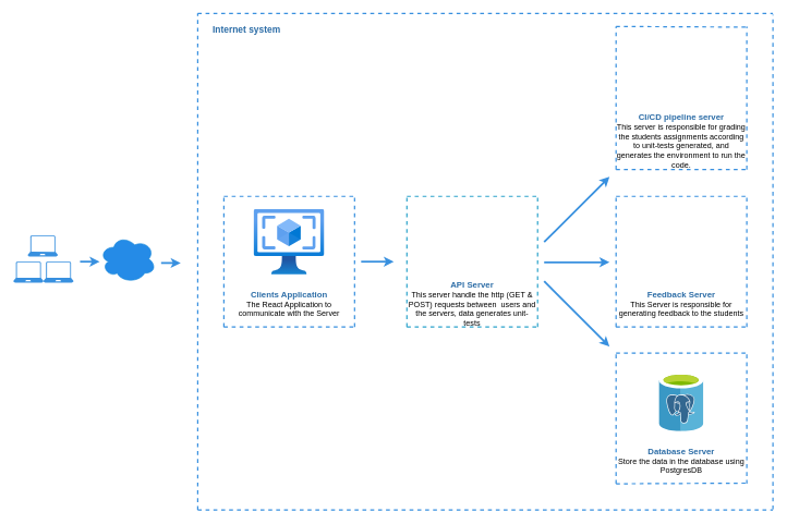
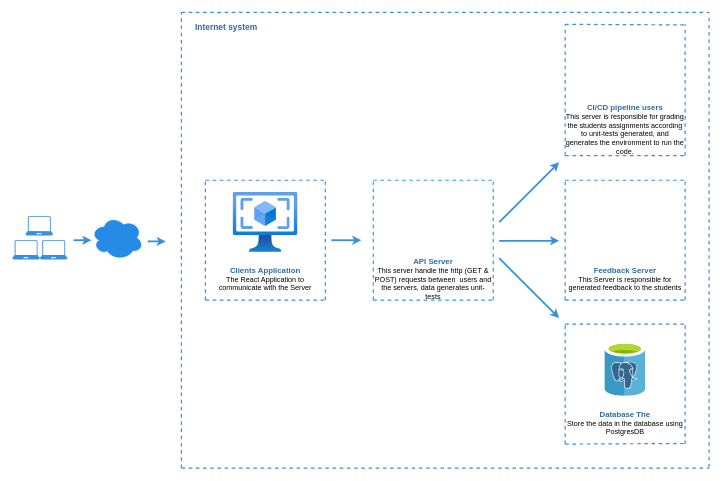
- <mxCell id="24" value="&lt;b&gt;&lt;font color=&quot;#2b6ca6&quot; style=&quot;font-size: 13px;&quot;&gt;CI/CD pipeline server&lt;/font&gt;&lt;/b&gt;&lt;div&gt;This server is responsible for grading the students assignments according to unit-tests generated, and generates the environment to run the code.&lt;/div&gt;" style="text;html=1;align=center;verticalAlign=middle;whiteSpace=wrap;rounded=0;strokeColor=none;strokeWidth=2;" parent="1" vertex="1"><mxGeometry x="942" y="170.33" width="200" height="90" as="geometry" /></mxCell>
+ <mxCell id="24" value="&lt;b&gt;&lt;font color=&quot;#2b6ca6&quot; style=&quot;font-size: 13px;&quot;&gt;CI/CD pipeline users&lt;/font&gt;&lt;/b&gt;&lt;div&gt;This server is responsible for grading the students assignments according to unit-tests generated, and generates the environment to run the code.&lt;/div&gt;" style="text;html=1;align=center;verticalAlign=middle;whiteSpace=wrap;rounded=0;strokeColor=none;strokeWidth=2;" parent="1" vertex="1"><mxGeometry x="942" y="170.33" width="200" height="90" as="geometry" /></mxCell>
- <mxCell id="29" value="&lt;b&gt;&lt;font color=&quot;#2b6ca6&quot; style=&quot;font-size: 13px;&quot;&gt;Feedback Server&lt;/font&gt;&lt;/b&gt;&lt;div&gt;This Server is responsible for generating feedback to the students&lt;/div&gt;" style="text;html=1;align=center;verticalAlign=middle;whiteSpace=wrap;rounded=0;strokeColor=none;strokeWidth=2;" parent="1" vertex="1"><mxGeometry x="942" y="440" width="200" height="50" as="geometry" /></mxCell>
+ <mxCell id="29" value="&lt;b&gt;&lt;font color=&quot;#2b6ca6&quot; style=&quot;font-size: 13px;&quot;&gt;Feedback Server&lt;/font&gt;&lt;/b&gt;&lt;div&gt;This Server is responsible for generated feedback to the students&lt;/div&gt;" style="text;html=1;align=center;verticalAlign=middle;whiteSpace=wrap;rounded=0;strokeColor=none;strokeWidth=2;" parent="1" vertex="1"><mxGeometry x="942" y="440" width="200" height="50" as="geometry" /></mxCell>
- <mxCell id="34" value="&lt;b&gt;&lt;font color=&quot;#2b6ca6&quot; style=&quot;font-size: 13px;&quot;&gt;Database Server&lt;/font&gt;&lt;/b&gt;&lt;div&gt;Store the data in the database using PostgresDB&lt;/div&gt;" style="text;html=1;align=center;verticalAlign=middle;whiteSpace=wrap;rounded=0;strokeColor=none;strokeWidth=2;" parent="1" vertex="1"><mxGeometry x="942" y="680" width="200" height="50" as="geometry" /></mxCell>
+ <mxCell id="34" value="&lt;b&gt;&lt;font color=&quot;#2b6ca6&quot; style=&quot;font-size: 13px;&quot;&gt;Database The&lt;/font&gt;&lt;/b&gt;&lt;div&gt;Store the data in the database using PostgresDB&lt;/div&gt;" style="text;html=1;align=center;verticalAlign=middle;whiteSpace=wrap;rounded=0;strokeColor=none;strokeWidth=2;" parent="1" vertex="1"><mxGeometry x="942" y="680" width="200" height="50" as="geometry" /></mxCell>
